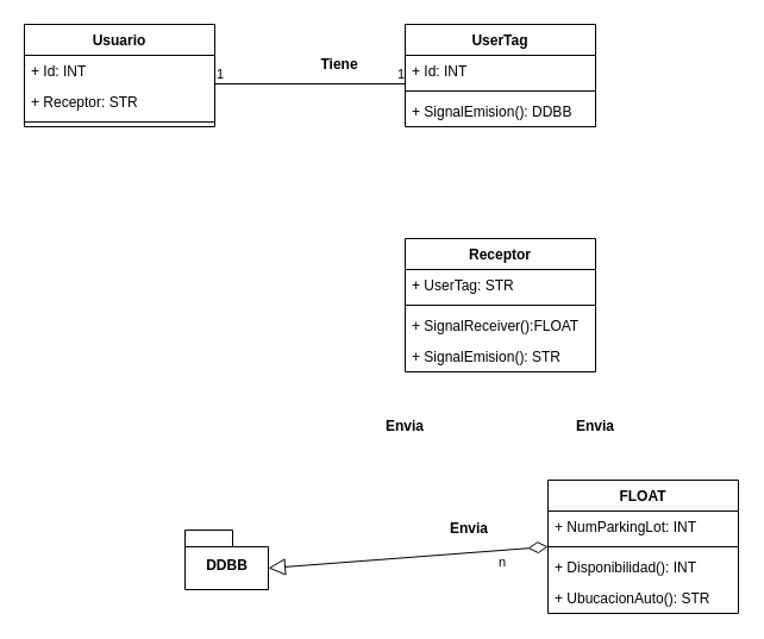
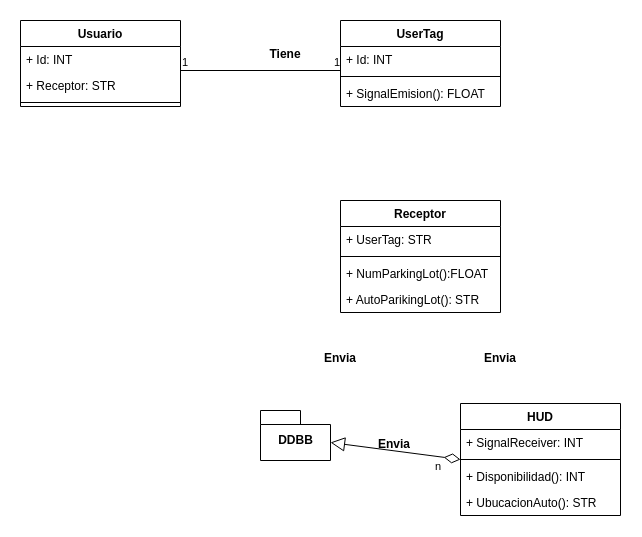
- <mxCell id="9" value="+ SignalEmision(): DDBB" style="text;strokeColor=none;fillColor=none;align=left;verticalAlign=top;spacingLeft=4;spacingRight=4;overflow=hidden;rotatable=0;points=[[0,0.5],[1,0.5]];portConstraint=eastwest;" vertex="1" parent="6"><mxGeometry y="60" width="160" height="26" as="geometry" /></mxCell>
+ <mxCell id="9" value="+ SignalEmision(): FLOAT" style="text;strokeColor=none;fillColor=none;align=left;verticalAlign=top;spacingLeft=4;spacingRight=4;overflow=hidden;rotatable=0;points=[[0,0.5],[1,0.5]];portConstraint=eastwest;" vertex="1" parent="6"><mxGeometry y="60" width="160" height="26" as="geometry" /></mxCell>
- <mxCell id="13" value="+ SignalReceiver():FLOAT" style="text;strokeColor=none;fillColor=none;align=left;verticalAlign=top;spacingLeft=4;spacingRight=4;overflow=hidden;rotatable=0;points=[[0,0.5],[1,0.5]];portConstraint=eastwest;" vertex="1" parent="10"><mxGeometry y="60" width="160" height="26" as="geometry" /></mxCell>
+ <mxCell id="13" value="+ NumParkingLot():FLOAT" style="text;strokeColor=none;fillColor=none;align=left;verticalAlign=top;spacingLeft=4;spacingRight=4;overflow=hidden;rotatable=0;points=[[0,0.5],[1,0.5]];portConstraint=eastwest;" vertex="1" parent="10"><mxGeometry y="60" width="160" height="26" as="geometry" /></mxCell>
- <mxCell id="14" value="+ SignalEmision(): STR" style="text;strokeColor=none;fillColor=none;align=left;verticalAlign=top;spacingLeft=4;spacingRight=4;overflow=hidden;rotatable=0;points=[[0,0.5],[1,0.5]];portConstraint=eastwest;" vertex="1" parent="10"><mxGeometry y="86" width="160" height="26" as="geometry" /></mxCell>
+ <mxCell id="14" value="+ AutoParikingLot(): STR" style="text;strokeColor=none;fillColor=none;align=left;verticalAlign=top;spacingLeft=4;spacingRight=4;overflow=hidden;rotatable=0;points=[[0,0.5],[1,0.5]];portConstraint=eastwest;" vertex="1" parent="10"><mxGeometry y="86" width="160" height="26" as="geometry" /></mxCell>
- <mxCell id="15" value="FLOAT" style="swimlane;fontStyle=1;align=center;verticalAlign=top;childLayout=stackLayout;horizontal=1;startSize=26;horizontalStack=0;resizeParent=1;resizeParentMax=0;resizeLast=0;collapsible=1;marginBottom=0;" vertex="1" parent="1"><mxGeometry x="460" y="403" width="160" height="112" as="geometry" /></mxCell>
+ <mxCell id="15" value="HUD" style="swimlane;fontStyle=1;align=center;verticalAlign=top;childLayout=stackLayout;horizontal=1;startSize=26;horizontalStack=0;resizeParent=1;resizeParentMax=0;resizeLast=0;collapsible=1;marginBottom=0;" vertex="1" parent="1"><mxGeometry x="460" y="403" width="160" height="112" as="geometry" /></mxCell>
- <mxCell id="16" value="+ NumParkingLot: INT" style="text;strokeColor=none;fillColor=none;align=left;verticalAlign=top;spacingLeft=4;spacingRight=4;overflow=hidden;rotatable=0;points=[[0,0.5],[1,0.5]];portConstraint=eastwest;" vertex="1" parent="15"><mxGeometry y="26" width="160" height="26" as="geometry" /></mxCell>
+ <mxCell id="16" value="+ SignalReceiver: INT" style="text;strokeColor=none;fillColor=none;align=left;verticalAlign=top;spacingLeft=4;spacingRight=4;overflow=hidden;rotatable=0;points=[[0,0.5],[1,0.5]];portConstraint=eastwest;" vertex="1" parent="15"><mxGeometry y="26" width="160" height="26" as="geometry" /></mxCell>
- <mxCell id="24" value="DDBB" style="shape=folder;fontStyle=1;spacingTop=10;tabWidth=40;tabHeight=14;tabPosition=left;html=1;" vertex="1" parent="1"><mxGeometry x="155" y="445" width="70" height="50" as="geometry" /></mxCell>
+ <mxCell id="24" value="DDBB" style="shape=folder;fontStyle=1;spacingTop=10;tabWidth=40;tabHeight=14;tabPosition=left;html=1;" vertex="1" parent="1"><mxGeometry x="260" y="410" width="70" height="50" as="geometry" /></mxCell>
